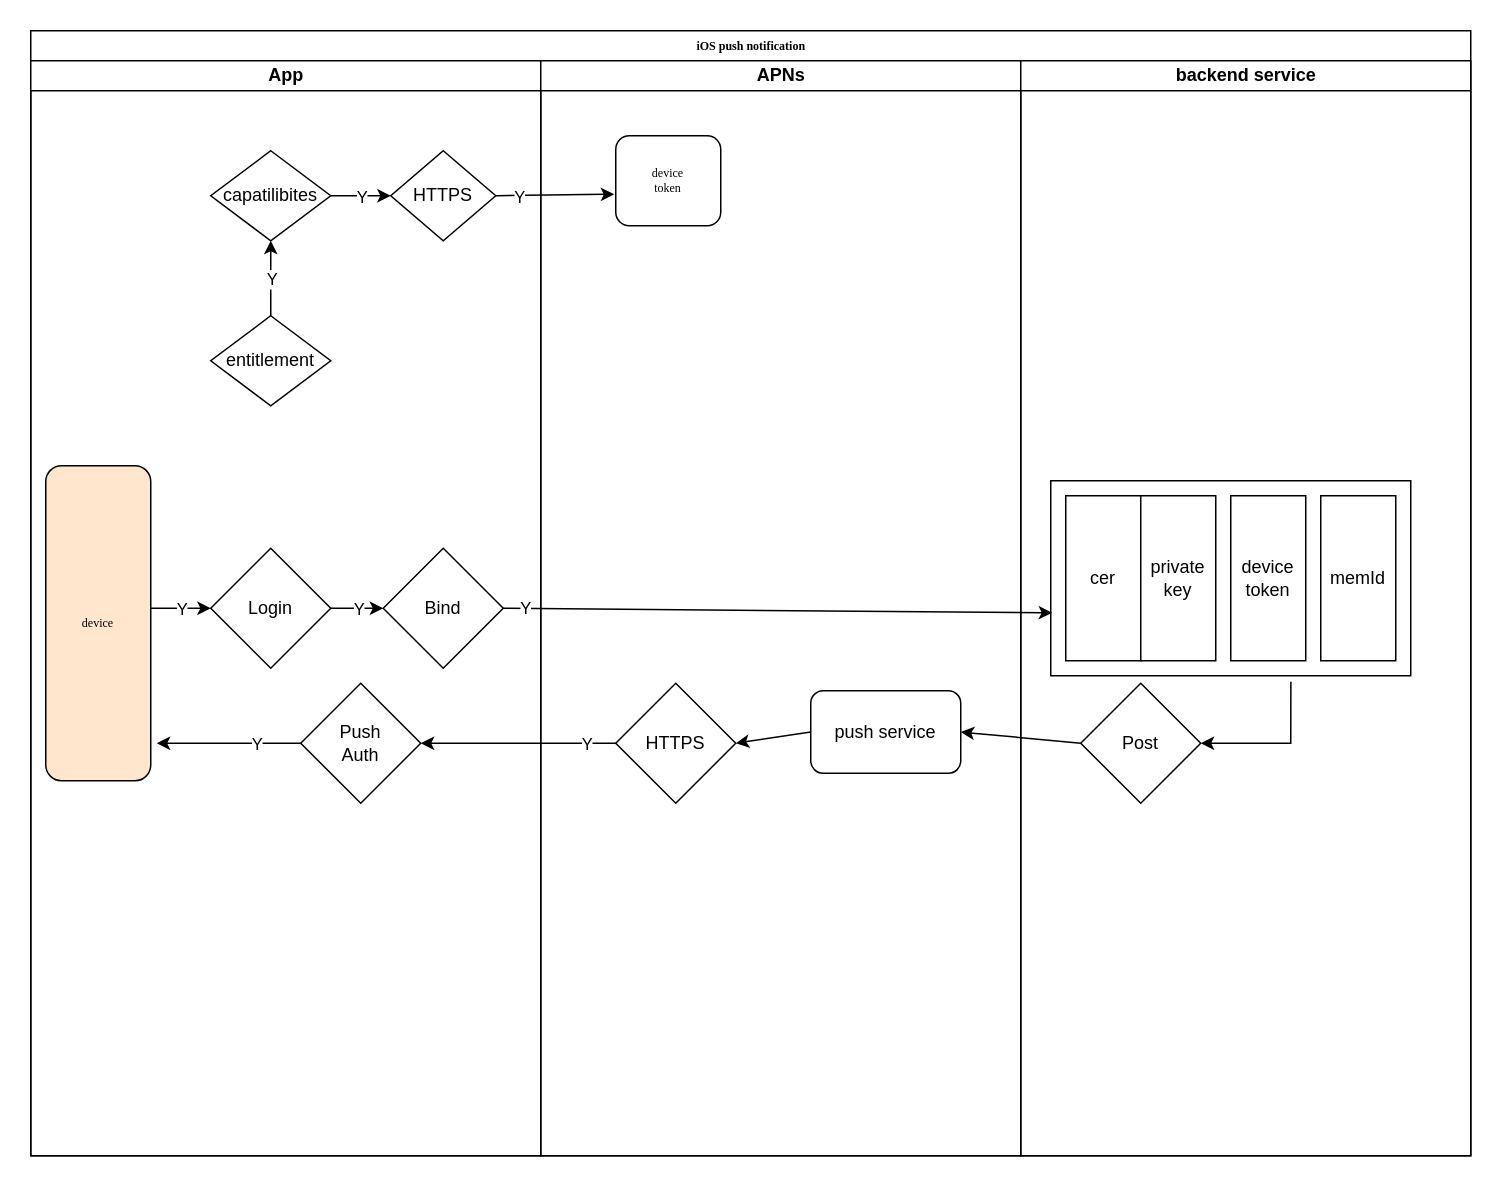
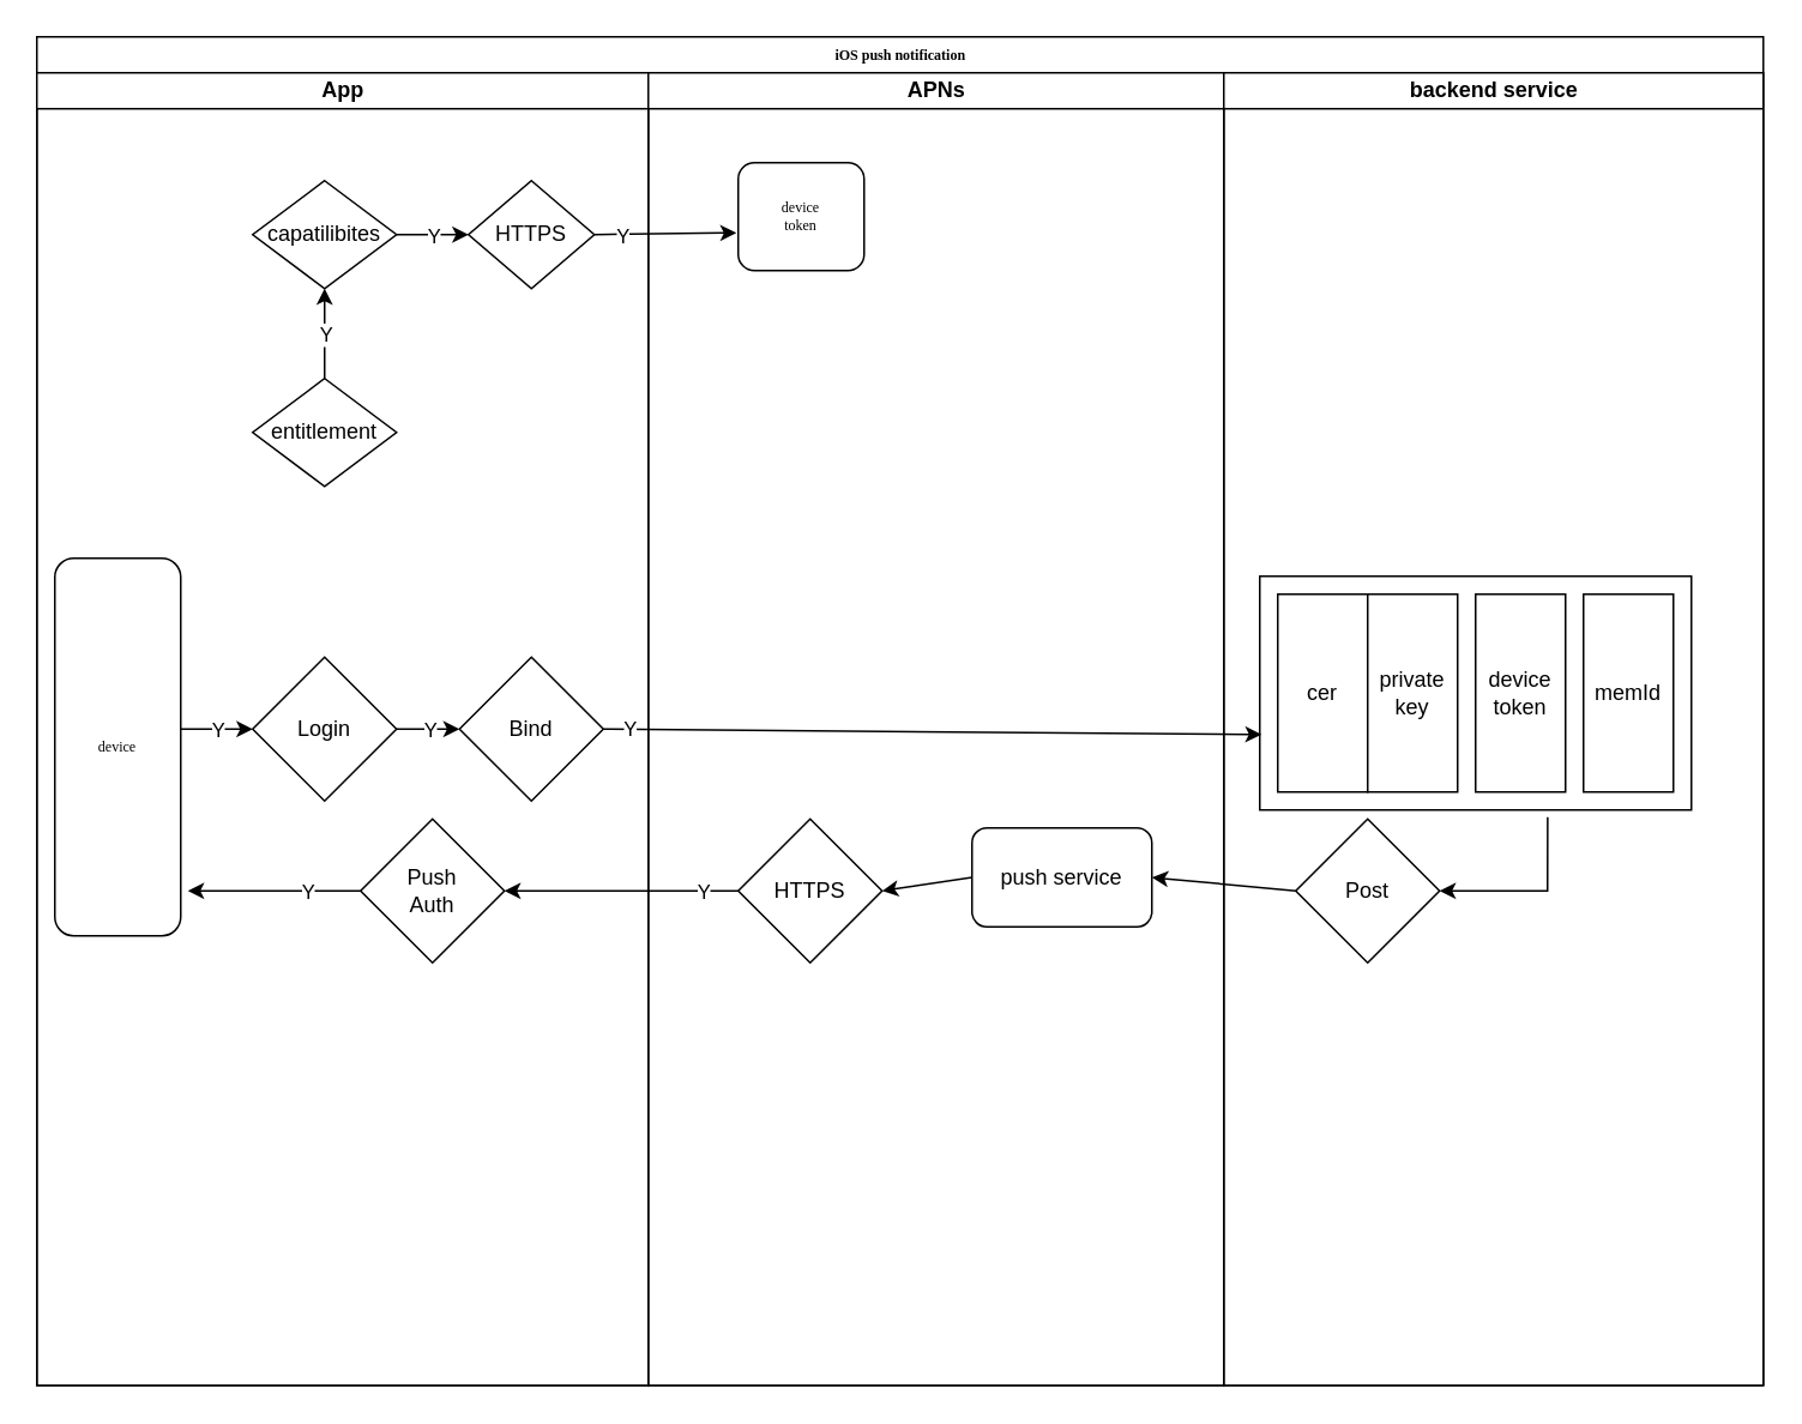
- <mxCell id="4" value="device" style="rounded=1;whiteSpace=wrap;html=1;shadow=0;labelBackgroundColor=none;strokeWidth=1;fontFamily=Verdana;fontSize=8;align=center;fillColor=#ffe6cc;" parent="3" vertex="1"><mxGeometry x="10" y="270" width="70" height="210" as="geometry" /></mxCell>
+ <mxCell id="4" value="device" style="rounded=1;whiteSpace=wrap;html=1;shadow=0;labelBackgroundColor=none;strokeWidth=1;fontFamily=Verdana;fontSize=8;align=center;" parent="3" vertex="1"><mxGeometry x="10" y="270" width="70" height="210" as="geometry" /></mxCell>
